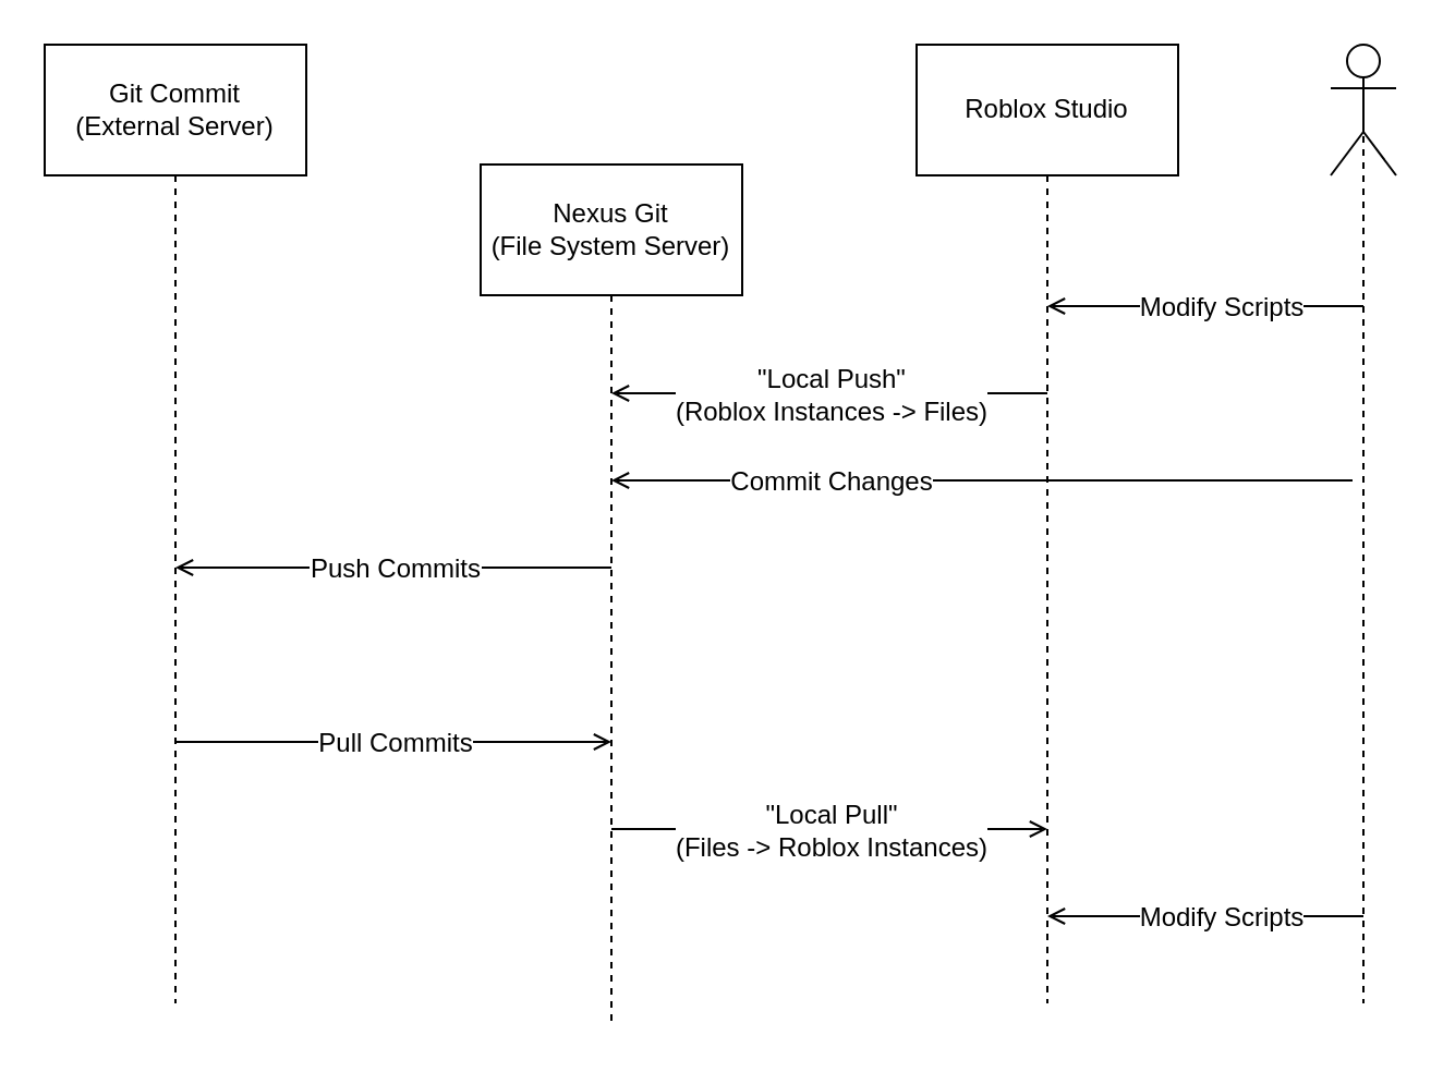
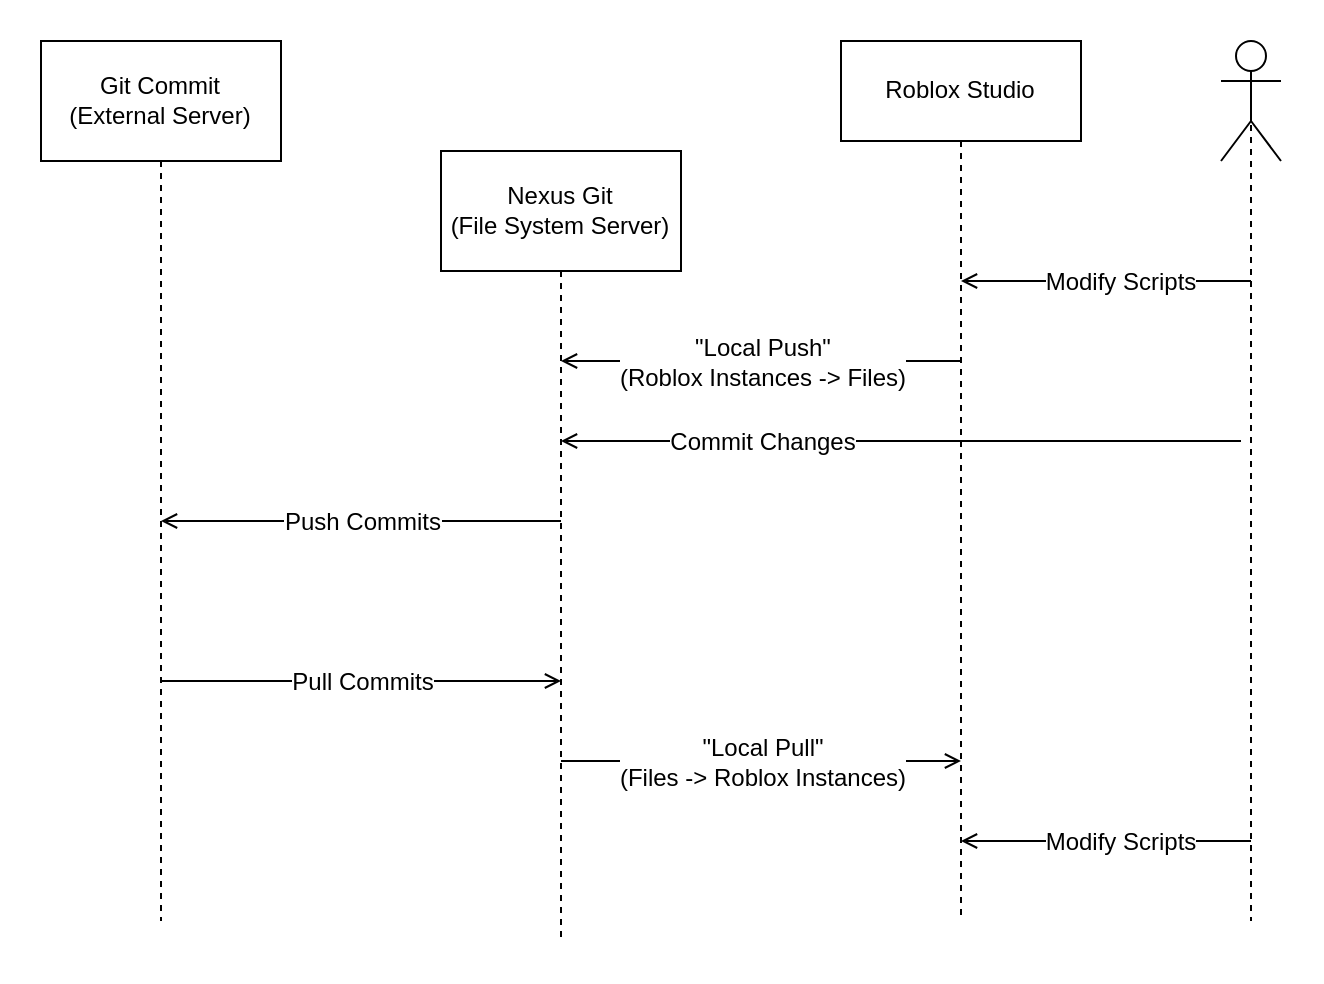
- <mxCell id="7" value="Roblox Studio" style="rounded=0;whiteSpace=wrap;html=1;" vertex="1" parent="1"><mxGeometry x="420" y="20" width="120" height="60" as="geometry" /></mxCell>
+ <mxCell id="7" value="Roblox Studio" style="rounded=0;whiteSpace=wrap;html=1;" vertex="1" parent="1"><mxGeometry x="420" y="20" width="120" height="50" as="geometry" /></mxCell>
